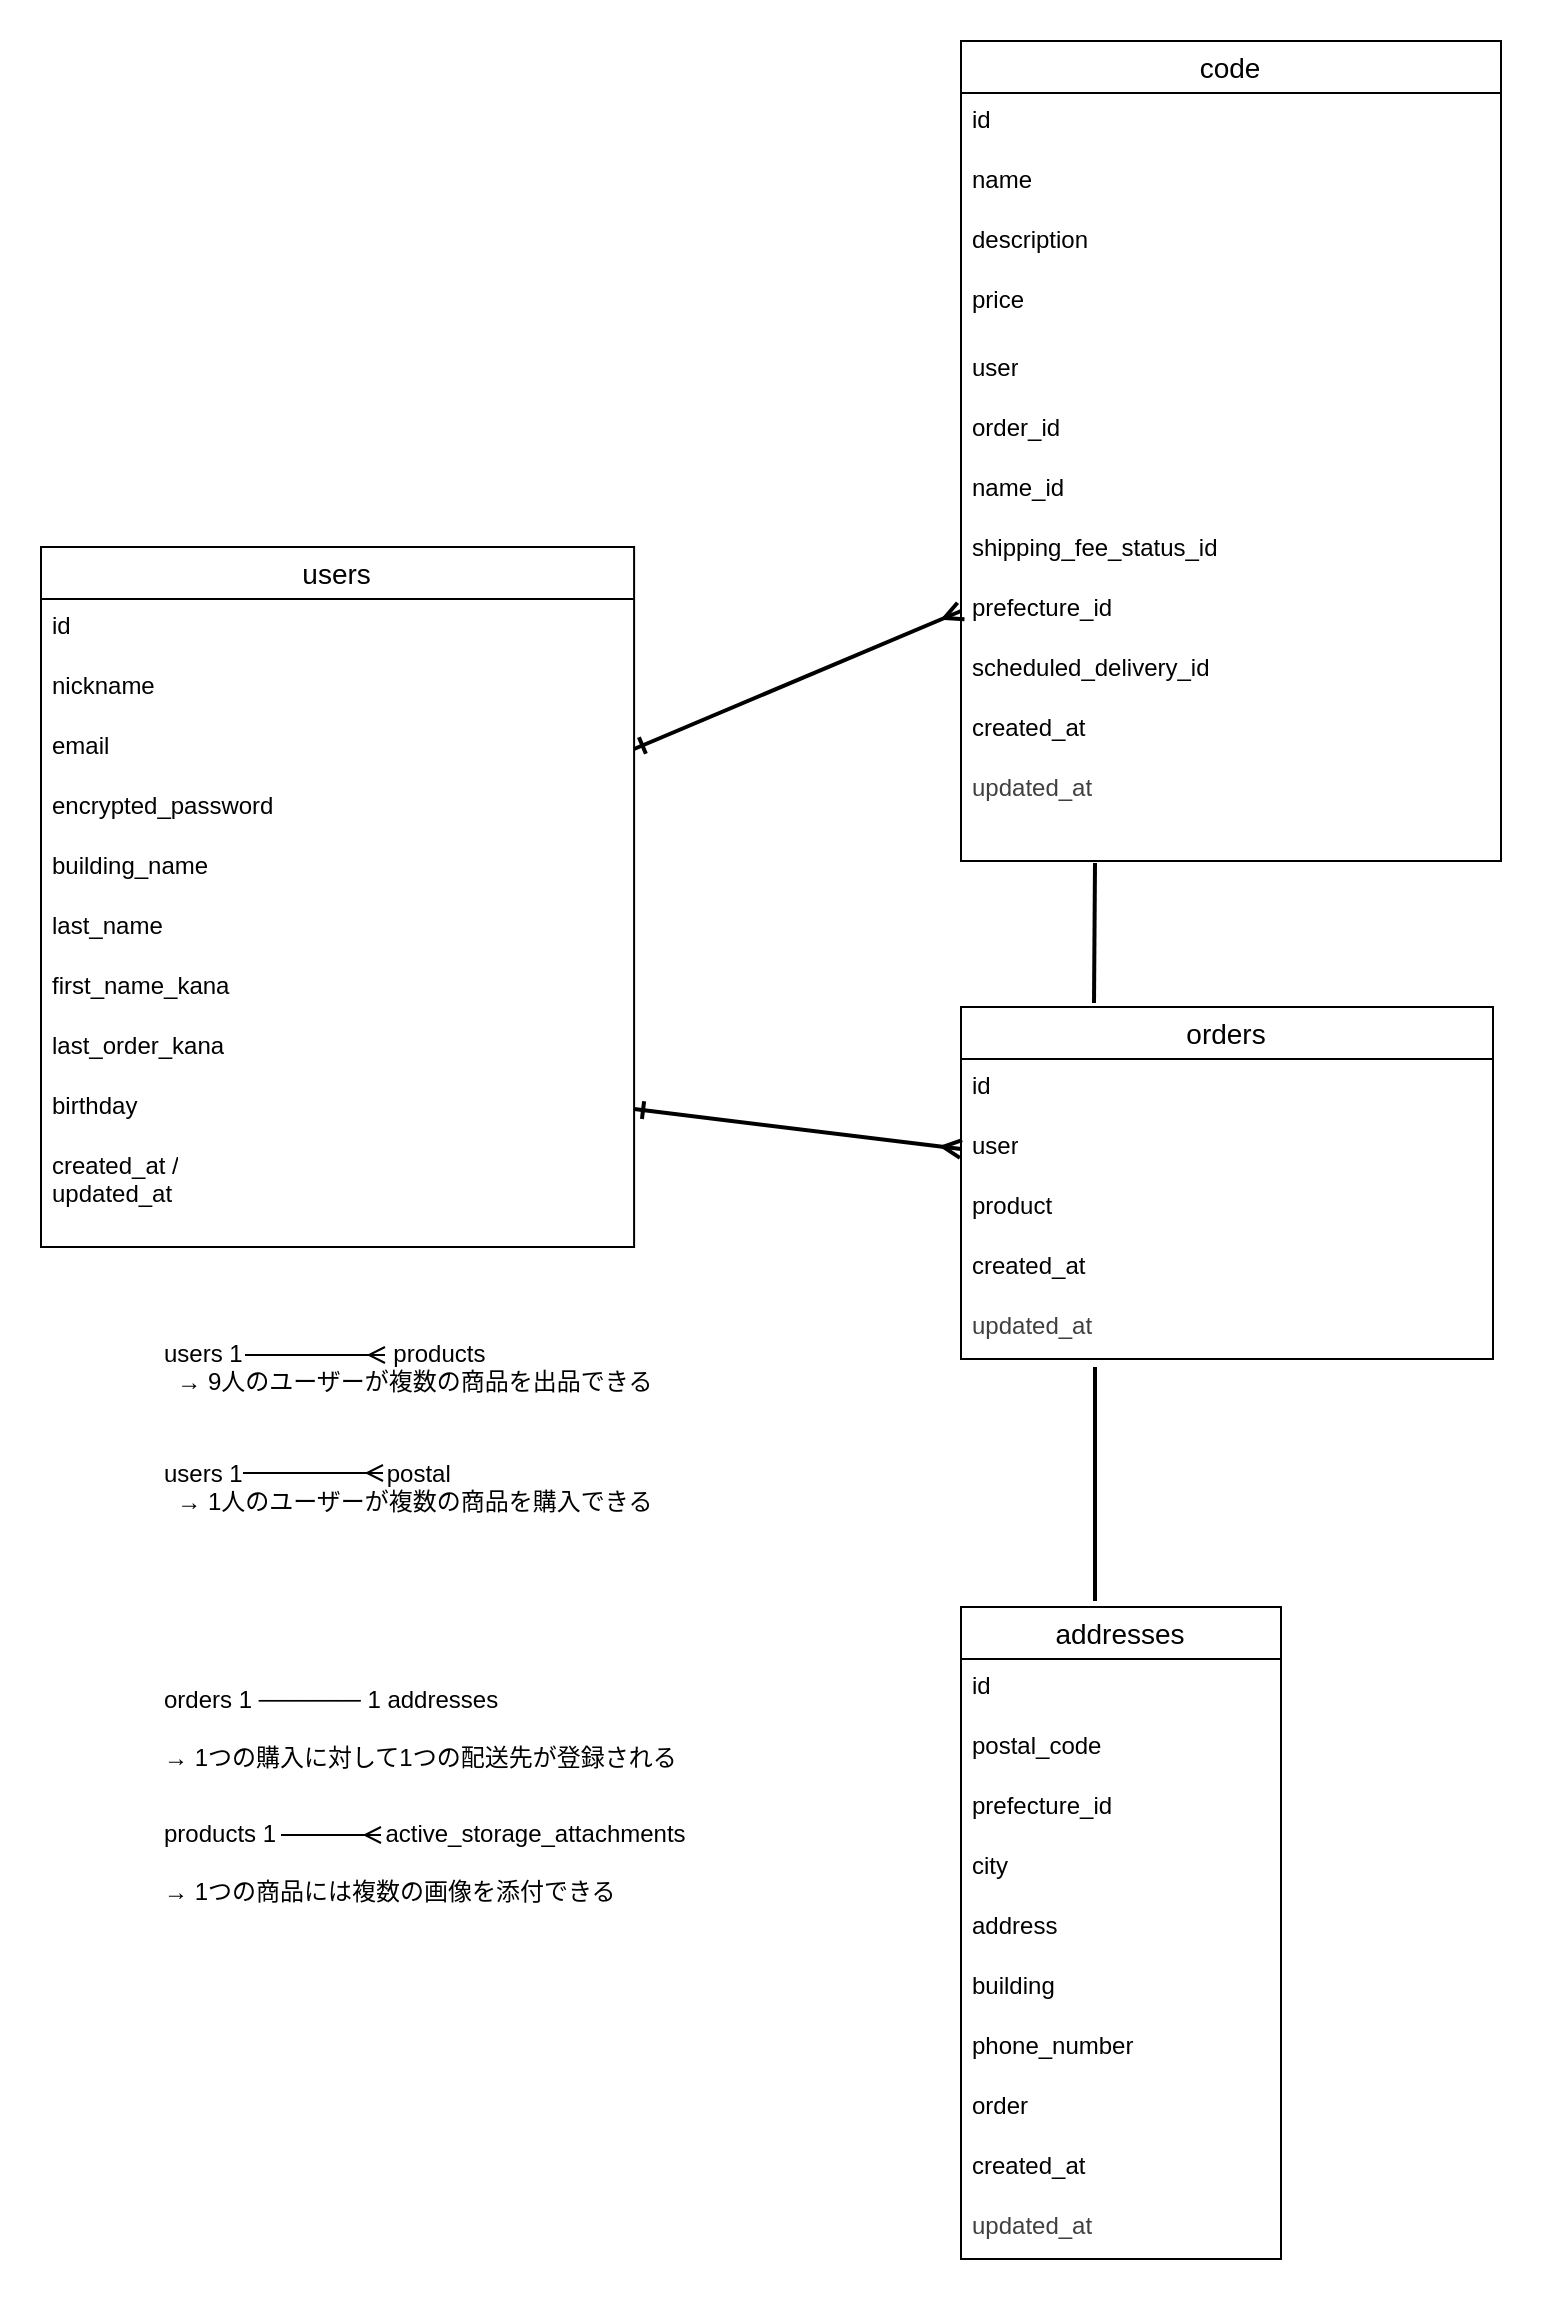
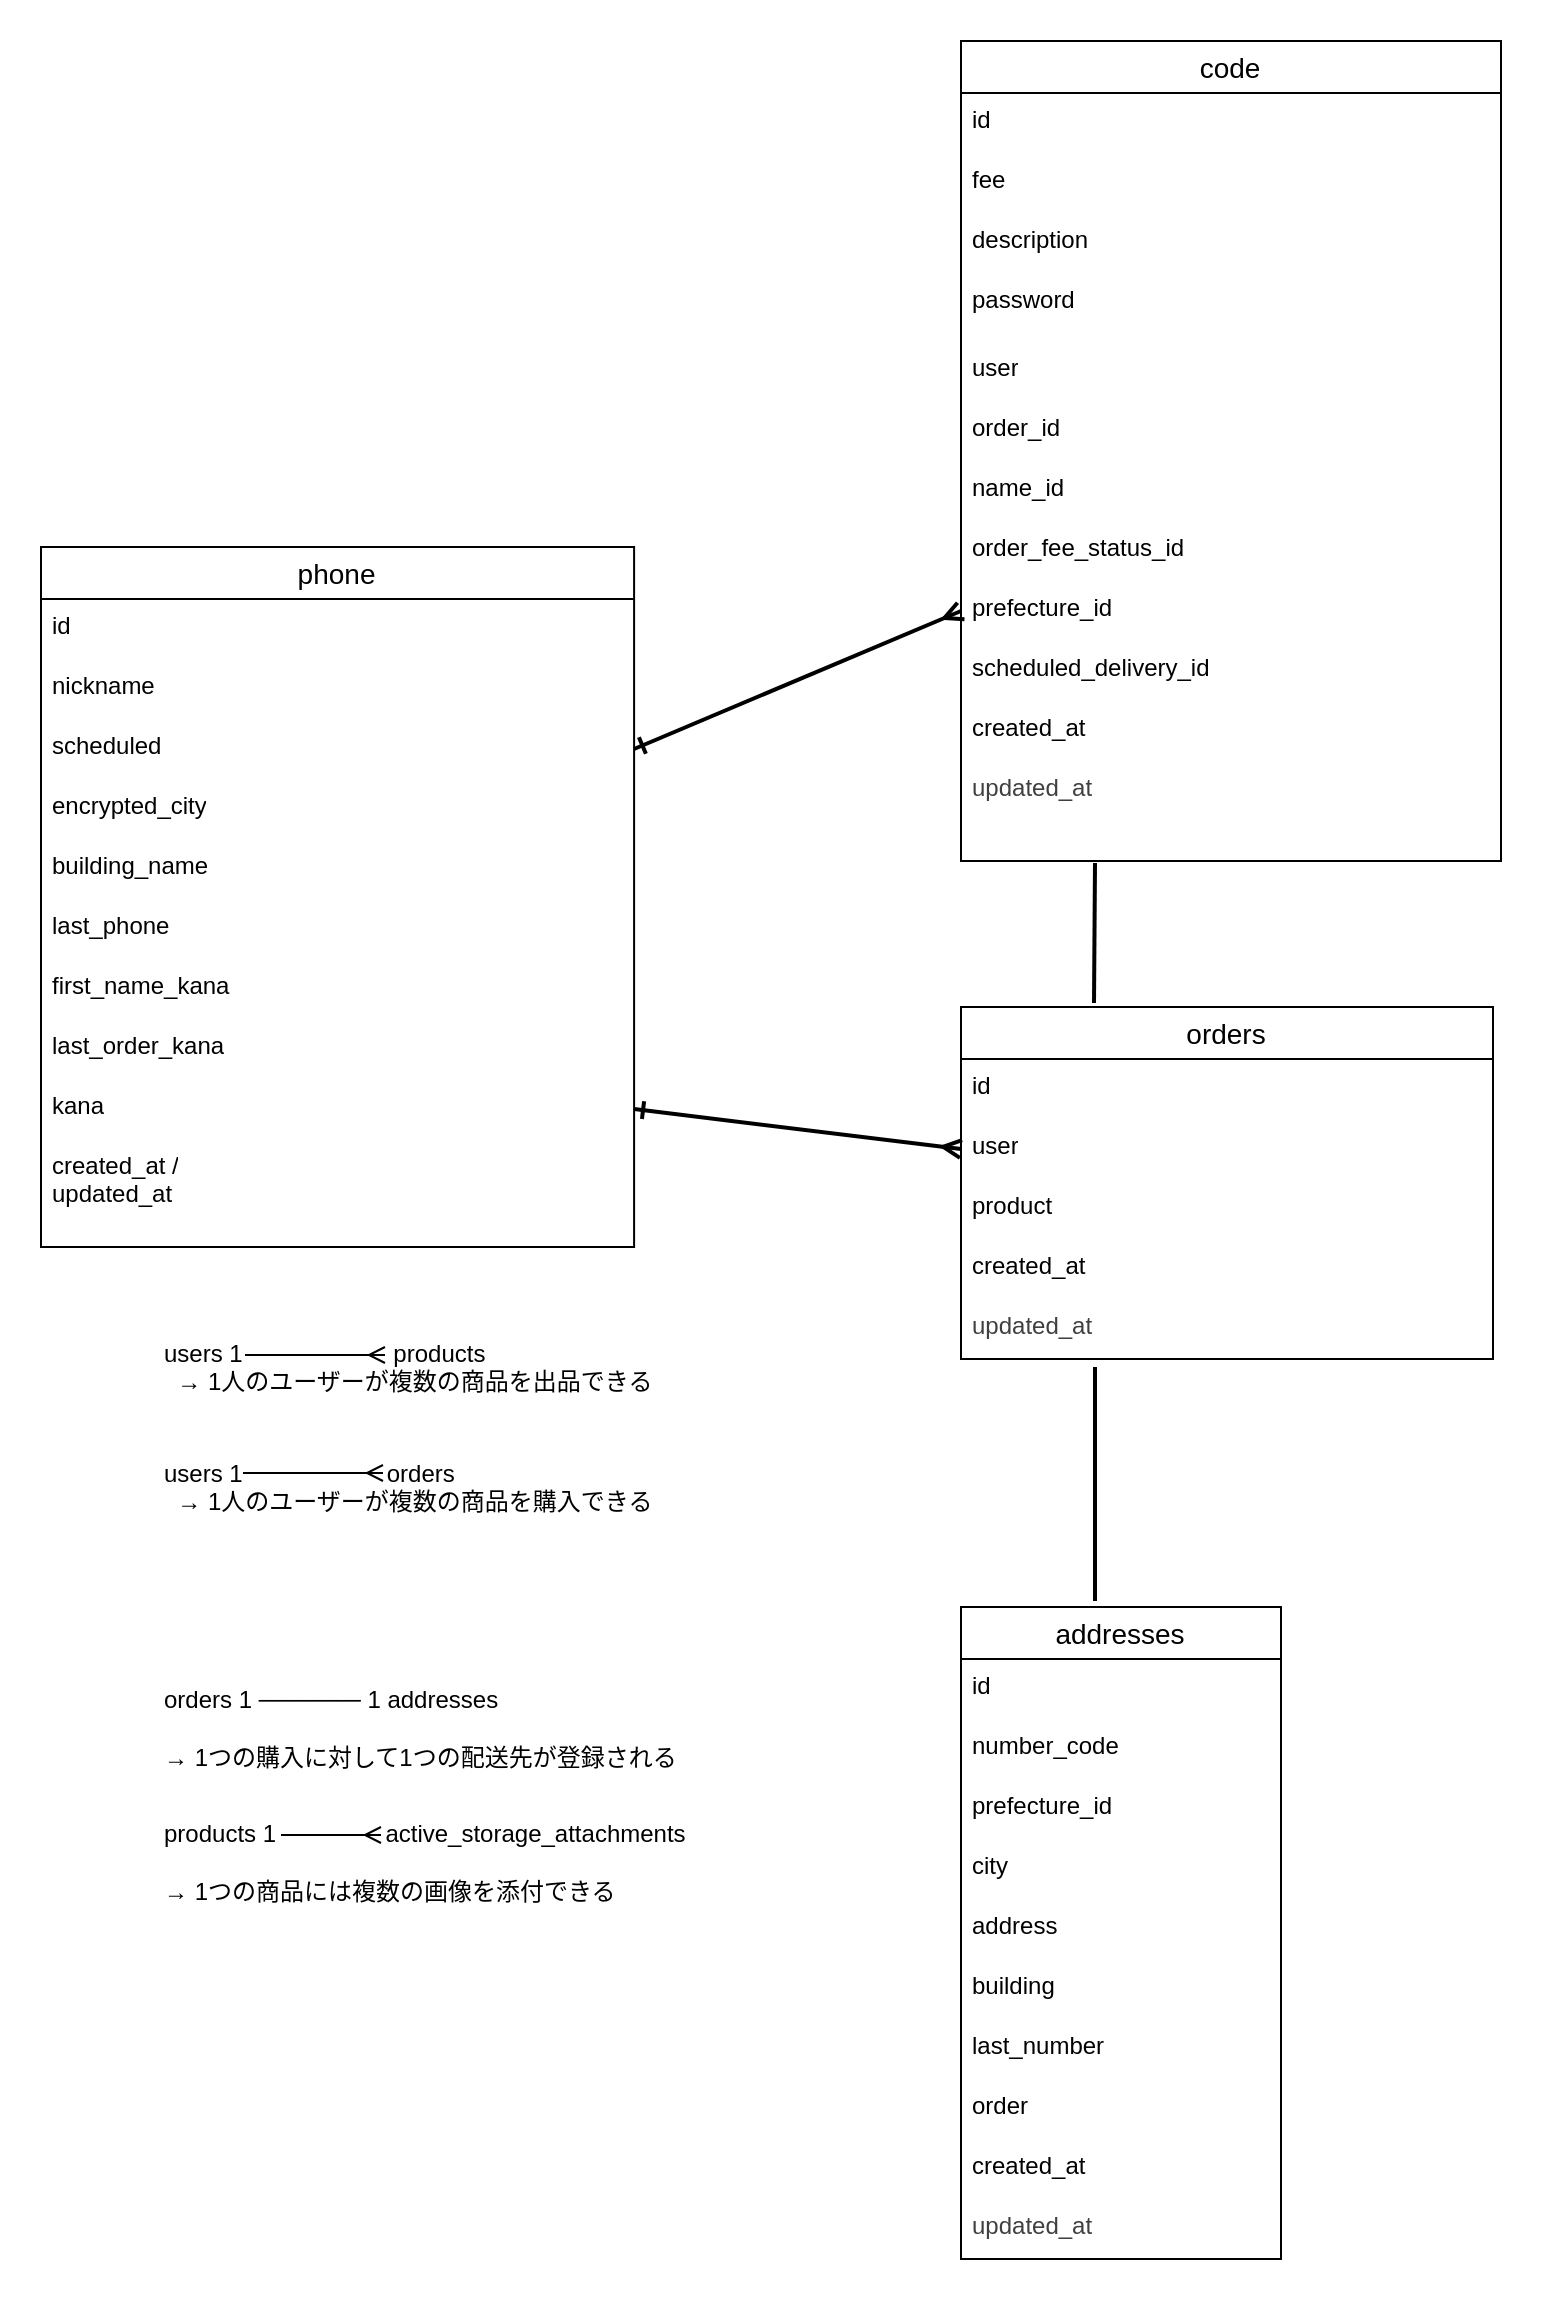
- <mxCell id="15" value="name" style="text;strokeColor=none;fillColor=none;spacingLeft=4;spacingRight=4;overflow=hidden;rotatable=0;points=[[0,0.5],[1,0.5]];portConstraint=eastwest;fontSize=12;whiteSpace=wrap;html=1;" vertex="1" parent="13"><mxGeometry y="56" width="270" height="30" as="geometry" /></mxCell>
+ <mxCell id="15" value="fee" style="text;strokeColor=none;fillColor=none;spacingLeft=4;spacingRight=4;overflow=hidden;rotatable=0;points=[[0,0.5],[1,0.5]];portConstraint=eastwest;fontSize=12;whiteSpace=wrap;html=1;" vertex="1" parent="13"><mxGeometry y="56" width="270" height="30" as="geometry" /></mxCell>
- <mxCell id="17" value="price" style="text;strokeColor=none;fillColor=none;spacingLeft=4;spacingRight=4;overflow=hidden;rotatable=0;points=[[0,0.5],[1,0.5]];portConstraint=eastwest;fontSize=12;whiteSpace=wrap;html=1;" vertex="1" parent="13"><mxGeometry y="116" width="270" height="34" as="geometry" /></mxCell>
+ <mxCell id="17" value="password" style="text;strokeColor=none;fillColor=none;spacingLeft=4;spacingRight=4;overflow=hidden;rotatable=0;points=[[0,0.5],[1,0.5]];portConstraint=eastwest;fontSize=12;whiteSpace=wrap;html=1;" vertex="1" parent="13"><mxGeometry y="116" width="270" height="34" as="geometry" /></mxCell>
- <mxCell id="21" value="shipping_fee_status_id" style="text;strokeColor=none;fillColor=none;spacingLeft=4;spacingRight=4;overflow=hidden;rotatable=0;points=[[0,0.5],[1,0.5]];portConstraint=eastwest;fontSize=12;whiteSpace=wrap;html=1;" vertex="1" parent="13"><mxGeometry y="240" width="270" height="30" as="geometry" /></mxCell>
+ <mxCell id="21" value="order_fee_status_id" style="text;strokeColor=none;fillColor=none;spacingLeft=4;spacingRight=4;overflow=hidden;rotatable=0;points=[[0,0.5],[1,0.5]];portConstraint=eastwest;fontSize=12;whiteSpace=wrap;html=1;" vertex="1" parent="13"><mxGeometry y="240" width="270" height="30" as="geometry" /></mxCell>
- <mxCell id="2" value="users" style="swimlane;fontStyle=0;childLayout=stackLayout;horizontal=1;startSize=26;horizontalStack=0;resizeParent=1;resizeParentMax=0;resizeLast=0;collapsible=1;marginBottom=0;align=center;fontSize=14;" vertex="1" parent="1"><mxGeometry x="20" y="273" width="296.55" height="350" as="geometry" /></mxCell>
+ <mxCell id="2" value="phone" style="swimlane;fontStyle=0;childLayout=stackLayout;horizontal=1;startSize=26;horizontalStack=0;resizeParent=1;resizeParentMax=0;resizeLast=0;collapsible=1;marginBottom=0;align=center;fontSize=14;" vertex="1" parent="1"><mxGeometry x="20" y="273" width="296.55" height="350" as="geometry" /></mxCell>
- <mxCell id="5" value="email" style="text;strokeColor=none;fillColor=none;spacingLeft=4;spacingRight=4;overflow=hidden;rotatable=0;points=[[0,0.5],[1,0.5]];portConstraint=eastwest;fontSize=12;whiteSpace=wrap;html=1;" vertex="1" parent="2"><mxGeometry y="86" width="296.55" height="30" as="geometry" /></mxCell>
+ <mxCell id="5" value="scheduled" style="text;strokeColor=none;fillColor=none;spacingLeft=4;spacingRight=4;overflow=hidden;rotatable=0;points=[[0,0.5],[1,0.5]];portConstraint=eastwest;fontSize=12;whiteSpace=wrap;html=1;" vertex="1" parent="2"><mxGeometry y="86" width="296.55" height="30" as="geometry" /></mxCell>
- <mxCell id="6" value="encrypted_password" style="text;strokeColor=none;fillColor=none;spacingLeft=4;spacingRight=4;overflow=hidden;rotatable=0;points=[[0,0.5],[1,0.5]];portConstraint=eastwest;fontSize=12;whiteSpace=wrap;html=1;" vertex="1" parent="2"><mxGeometry y="116" width="296.55" height="30" as="geometry" /></mxCell>
+ <mxCell id="6" value="encrypted_city" style="text;strokeColor=none;fillColor=none;spacingLeft=4;spacingRight=4;overflow=hidden;rotatable=0;points=[[0,0.5],[1,0.5]];portConstraint=eastwest;fontSize=12;whiteSpace=wrap;html=1;" vertex="1" parent="2"><mxGeometry y="116" width="296.55" height="30" as="geometry" /></mxCell>
- <mxCell id="8" value="last_name" style="text;strokeColor=none;fillColor=none;spacingLeft=4;spacingRight=4;overflow=hidden;rotatable=0;points=[[0,0.5],[1,0.5]];portConstraint=eastwest;fontSize=12;whiteSpace=wrap;html=1;" vertex="1" parent="2"><mxGeometry y="176" width="296.55" height="30" as="geometry" /></mxCell>
+ <mxCell id="8" value="last_phone" style="text;strokeColor=none;fillColor=none;spacingLeft=4;spacingRight=4;overflow=hidden;rotatable=0;points=[[0,0.5],[1,0.5]];portConstraint=eastwest;fontSize=12;whiteSpace=wrap;html=1;" vertex="1" parent="2"><mxGeometry y="176" width="296.55" height="30" as="geometry" /></mxCell>
- <mxCell id="11" value="birthday" style="text;strokeColor=none;fillColor=none;spacingLeft=4;spacingRight=4;overflow=hidden;rotatable=0;points=[[0,0.5],[1,0.5]];portConstraint=eastwest;fontSize=12;whiteSpace=wrap;html=1;" vertex="1" parent="2"><mxGeometry y="266" width="296.55" height="30" as="geometry" /></mxCell>
+ <mxCell id="11" value="kana" style="text;strokeColor=none;fillColor=none;spacingLeft=4;spacingRight=4;overflow=hidden;rotatable=0;points=[[0,0.5],[1,0.5]];portConstraint=eastwest;fontSize=12;whiteSpace=wrap;html=1;" vertex="1" parent="2"><mxGeometry y="266" width="296.55" height="30" as="geometry" /></mxCell>
- <mxCell id="35" value="users 1 　　　　　　products  &#10;  → 9人のユーザーが複数の商品を出品できる" style="text;whiteSpace=wrap;" vertex="1" parent="1"><mxGeometry x="80" y="663" width="280" height="50" as="geometry" /></mxCell>
+ <mxCell id="35" value="users 1 　　　　　　products  &#10;  → 1人のユーザーが複数の商品を出品できる" style="text;whiteSpace=wrap;" vertex="1" parent="1"><mxGeometry x="80" y="663" width="280" height="50" as="geometry" /></mxCell>
- <mxCell id="36" value="users 1　　　　　　postal  &#10;  → 1人のユーザーが複数の商品を購入できる" style="text;whiteSpace=wrap;" vertex="1" parent="1"><mxGeometry x="80" y="723" width="280" height="50" as="geometry" /></mxCell>
+ <mxCell id="36" value="users 1　　　　　　orders  &#10;  → 1人のユーザーが複数の商品を購入できる" style="text;whiteSpace=wrap;" vertex="1" parent="1"><mxGeometry x="80" y="723" width="280" height="50" as="geometry" /></mxCell>
- <mxCell id="40" value="postal_code" style="text;strokeColor=none;fillColor=none;spacingLeft=4;spacingRight=4;overflow=hidden;rotatable=0;points=[[0,0.5],[1,0.5]];portConstraint=eastwest;fontSize=12;whiteSpace=wrap;html=1;" vertex="1" parent="38"><mxGeometry y="56" width="160" height="30" as="geometry" /></mxCell>
+ <mxCell id="40" value="number_code" style="text;strokeColor=none;fillColor=none;spacingLeft=4;spacingRight=4;overflow=hidden;rotatable=0;points=[[0,0.5],[1,0.5]];portConstraint=eastwest;fontSize=12;whiteSpace=wrap;html=1;" vertex="1" parent="38"><mxGeometry y="56" width="160" height="30" as="geometry" /></mxCell>
- <mxCell id="45" value="phone_number" style="text;strokeColor=none;fillColor=none;spacingLeft=4;spacingRight=4;overflow=hidden;rotatable=0;points=[[0,0.5],[1,0.5]];portConstraint=eastwest;fontSize=12;whiteSpace=wrap;html=1;" vertex="1" parent="38"><mxGeometry y="206" width="160" height="30" as="geometry" /></mxCell>
+ <mxCell id="45" value="last_number" style="text;strokeColor=none;fillColor=none;spacingLeft=4;spacingRight=4;overflow=hidden;rotatable=0;points=[[0,0.5],[1,0.5]];portConstraint=eastwest;fontSize=12;whiteSpace=wrap;html=1;" vertex="1" parent="38"><mxGeometry y="206" width="160" height="30" as="geometry" /></mxCell>
